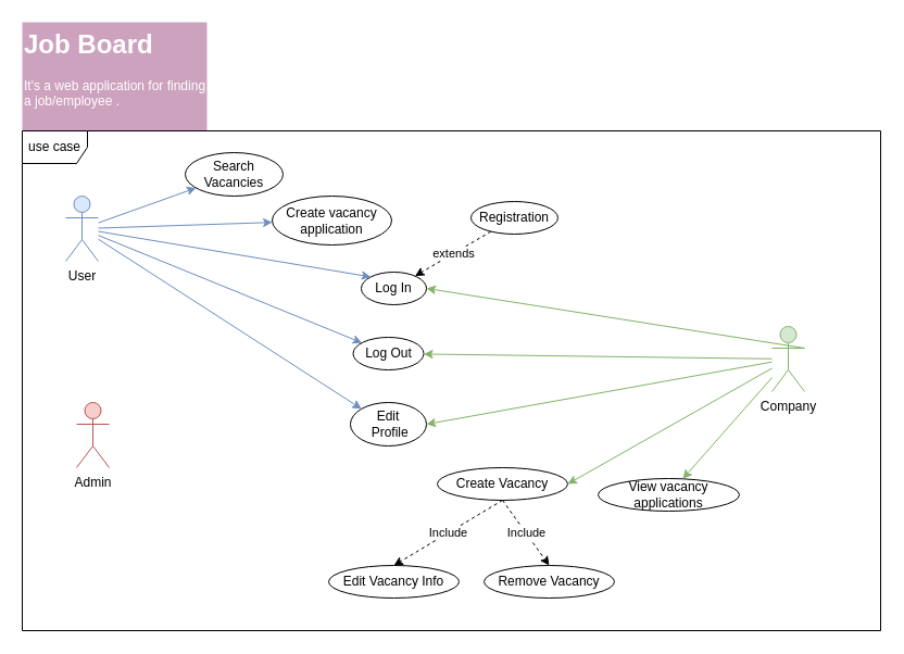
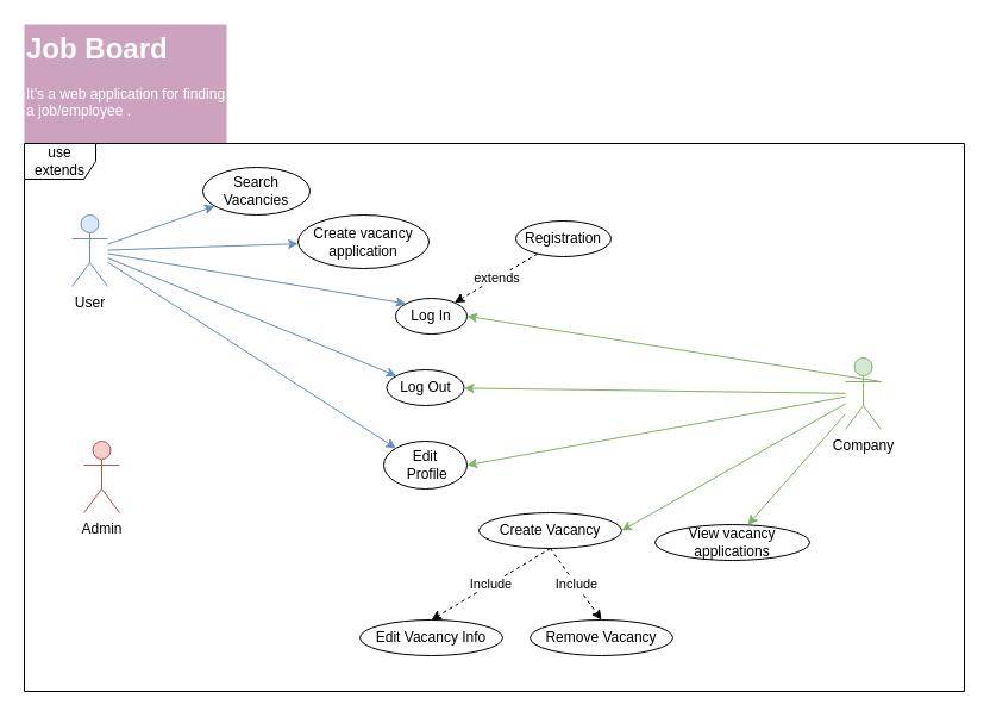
- <mxCell id="29" value="use case" style="shape=umlFrame;whiteSpace=wrap;html=1;pointerEvents=0;" vertex="1" parent="1"><mxGeometry y="120" width="790" height="460" as="geometry" x="20" /></mxCell>
+ <mxCell id="29" value="use extends" style="shape=umlFrame;whiteSpace=wrap;html=1;pointerEvents=0;" vertex="1" parent="1"><mxGeometry y="120" width="790" height="460" as="geometry" x="20" /></mxCell>
